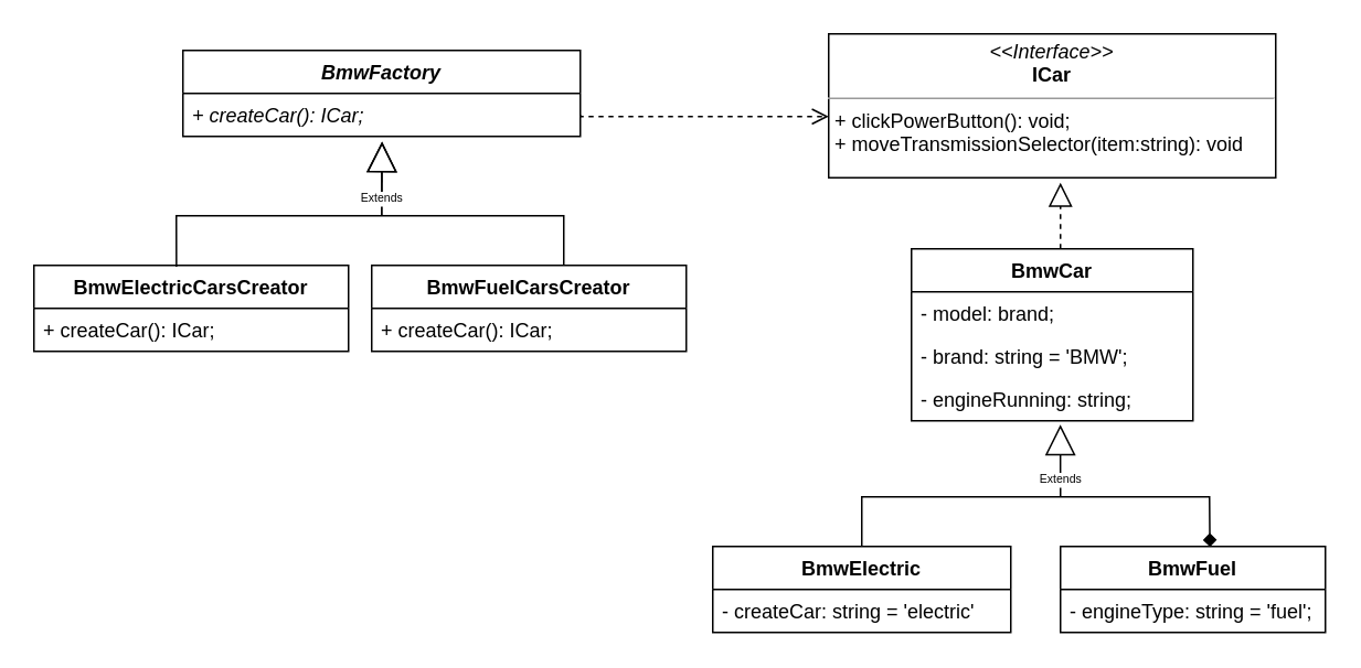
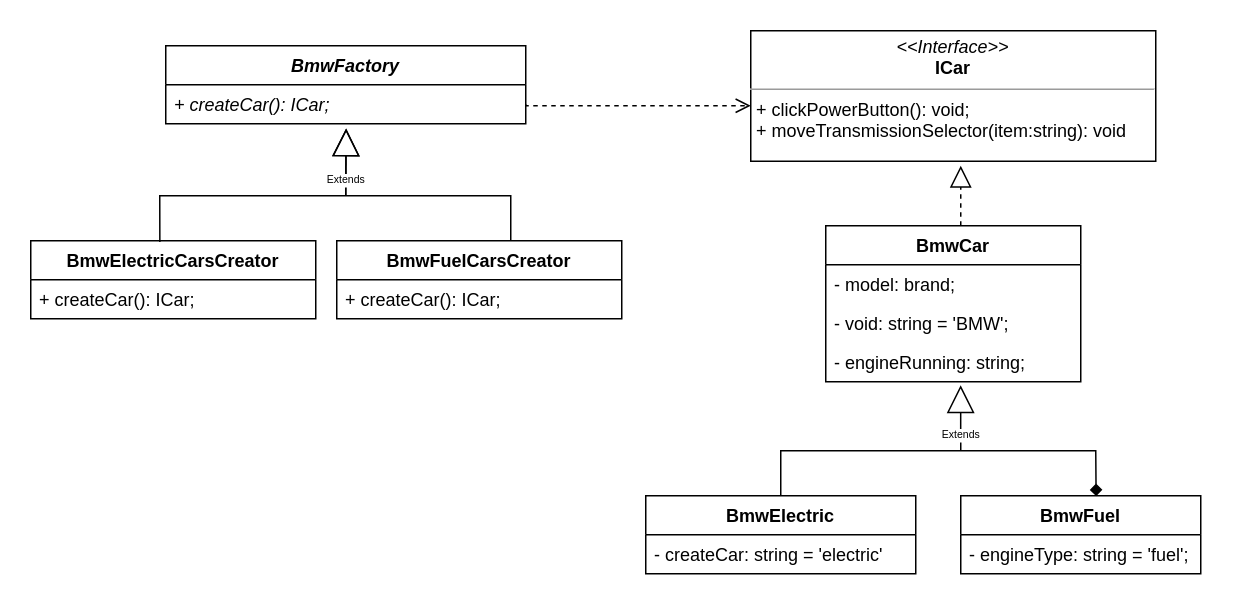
- <mxCell id="19" value="- brand: string = 'BMW';" style="text;strokeColor=none;fillColor=none;align=left;verticalAlign=top;spacingLeft=4;spacingRight=4;overflow=hidden;rotatable=0;points=[[0,0.5],[1,0.5]];portConstraint=eastwest;fontSize=12;" vertex="1" parent="17"><mxGeometry y="52" width="170" height="26" as="geometry" /></mxCell>
+ <mxCell id="19" value="- void: string = 'BMW';" style="text;strokeColor=none;fillColor=none;align=left;verticalAlign=top;spacingLeft=4;spacingRight=4;overflow=hidden;rotatable=0;points=[[0,0.5],[1,0.5]];portConstraint=eastwest;fontSize=12;" vertex="1" parent="17"><mxGeometry y="52" width="170" height="26" as="geometry" /></mxCell>
